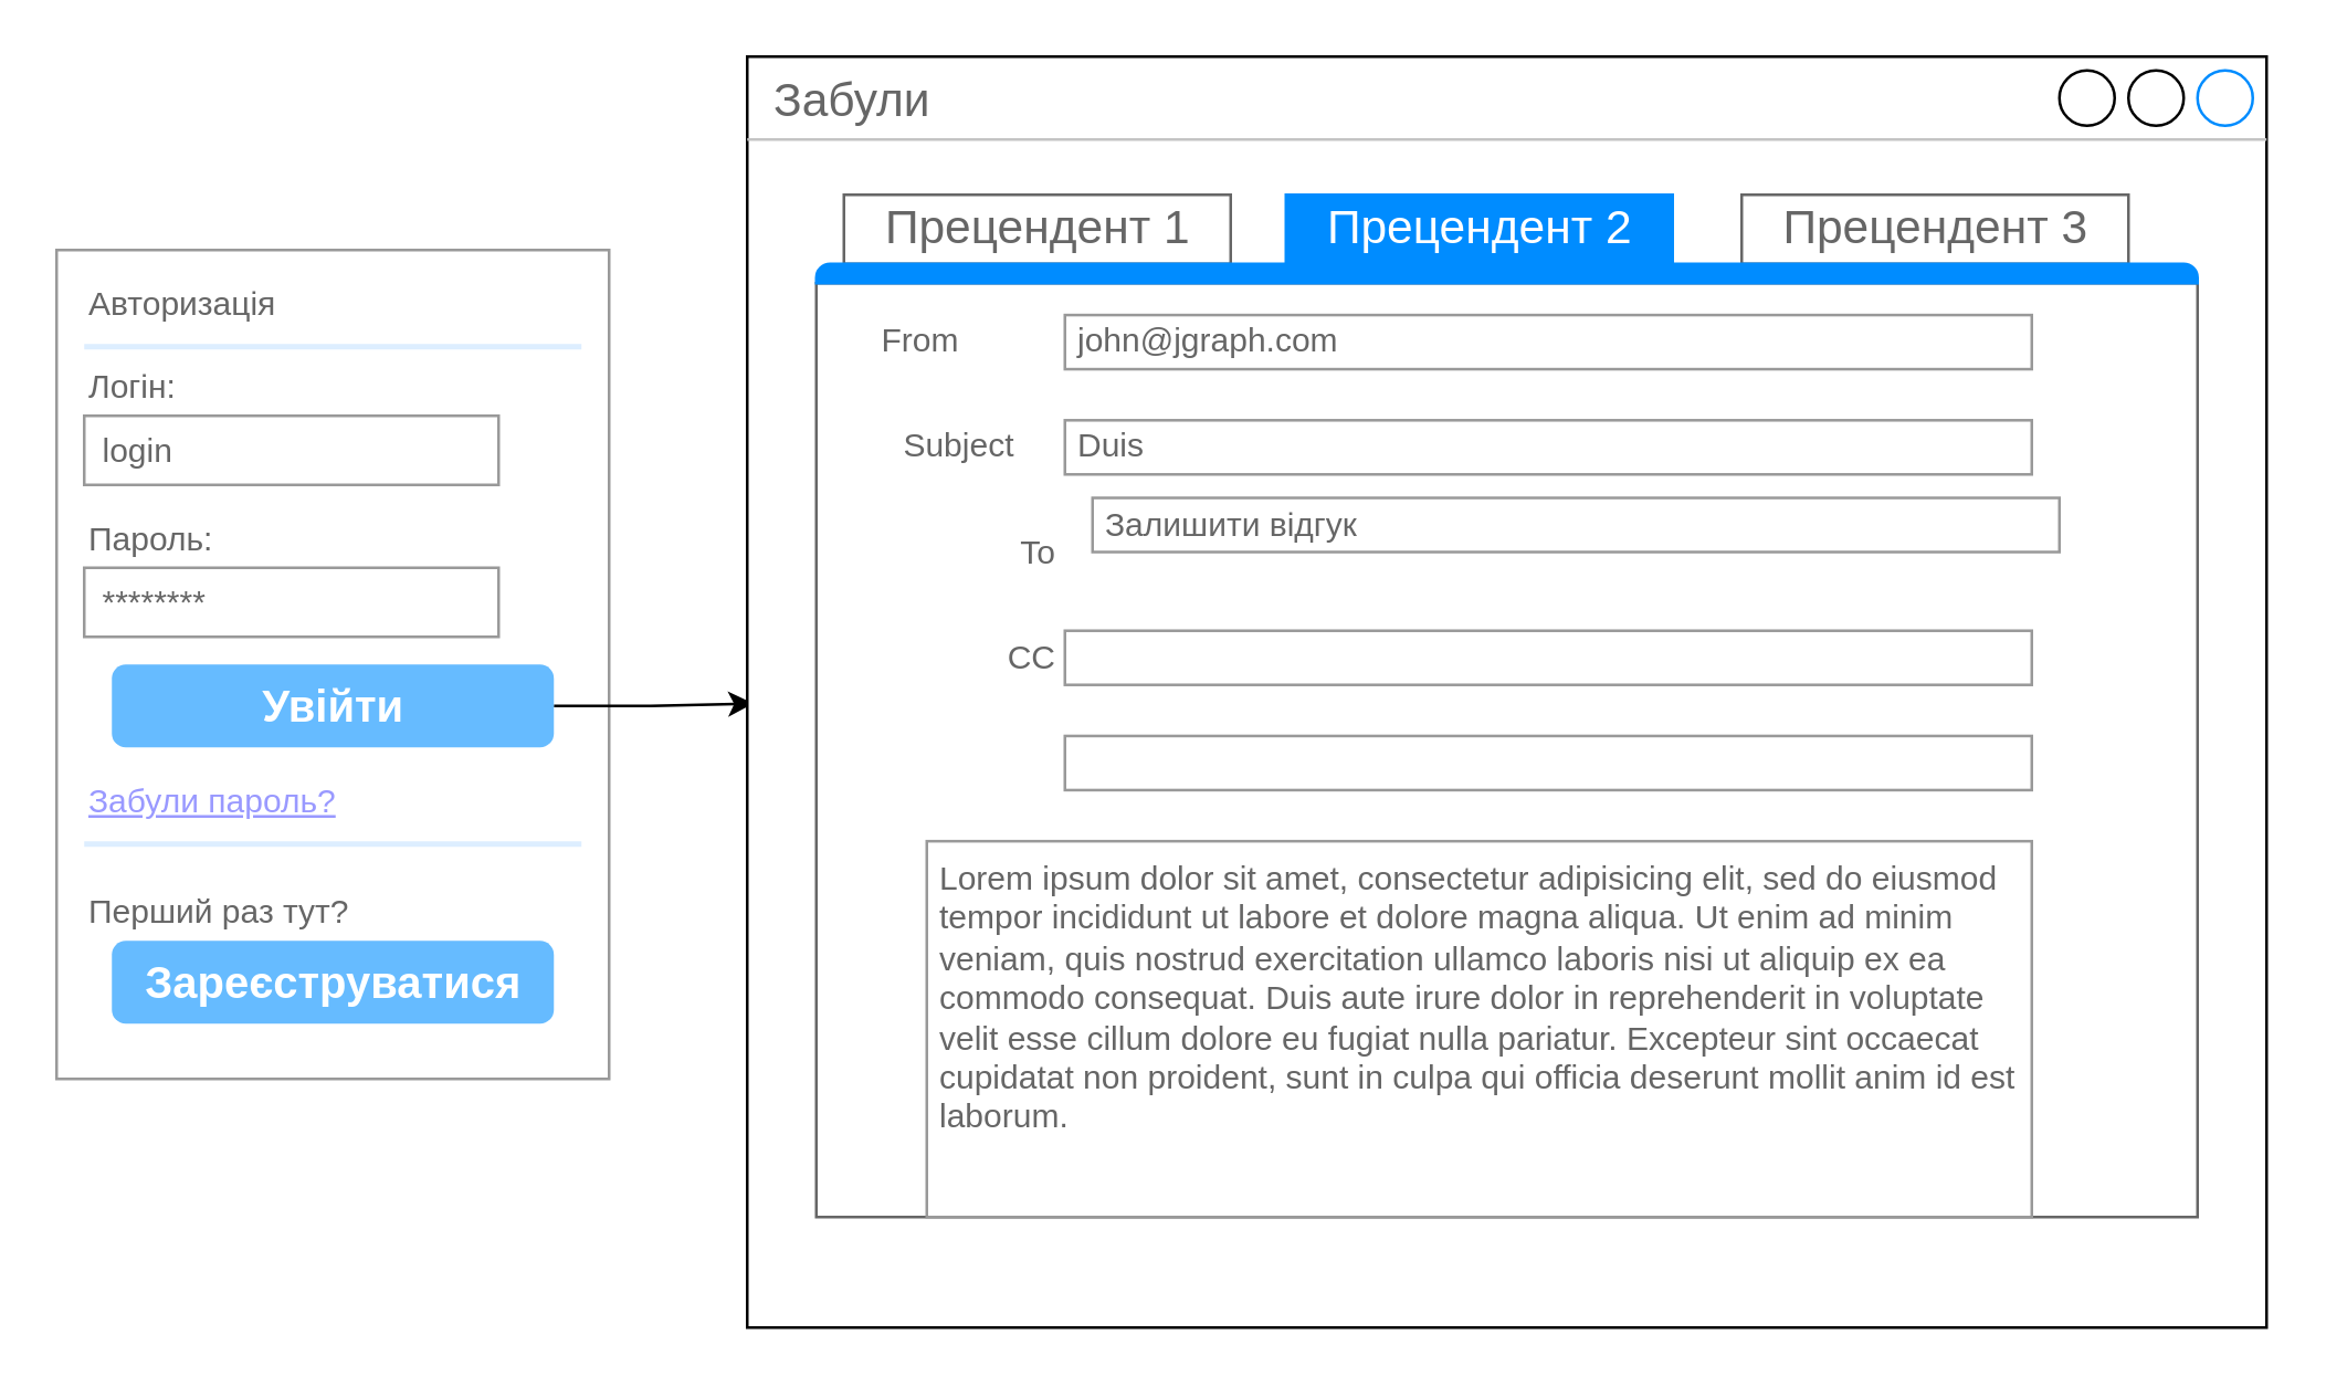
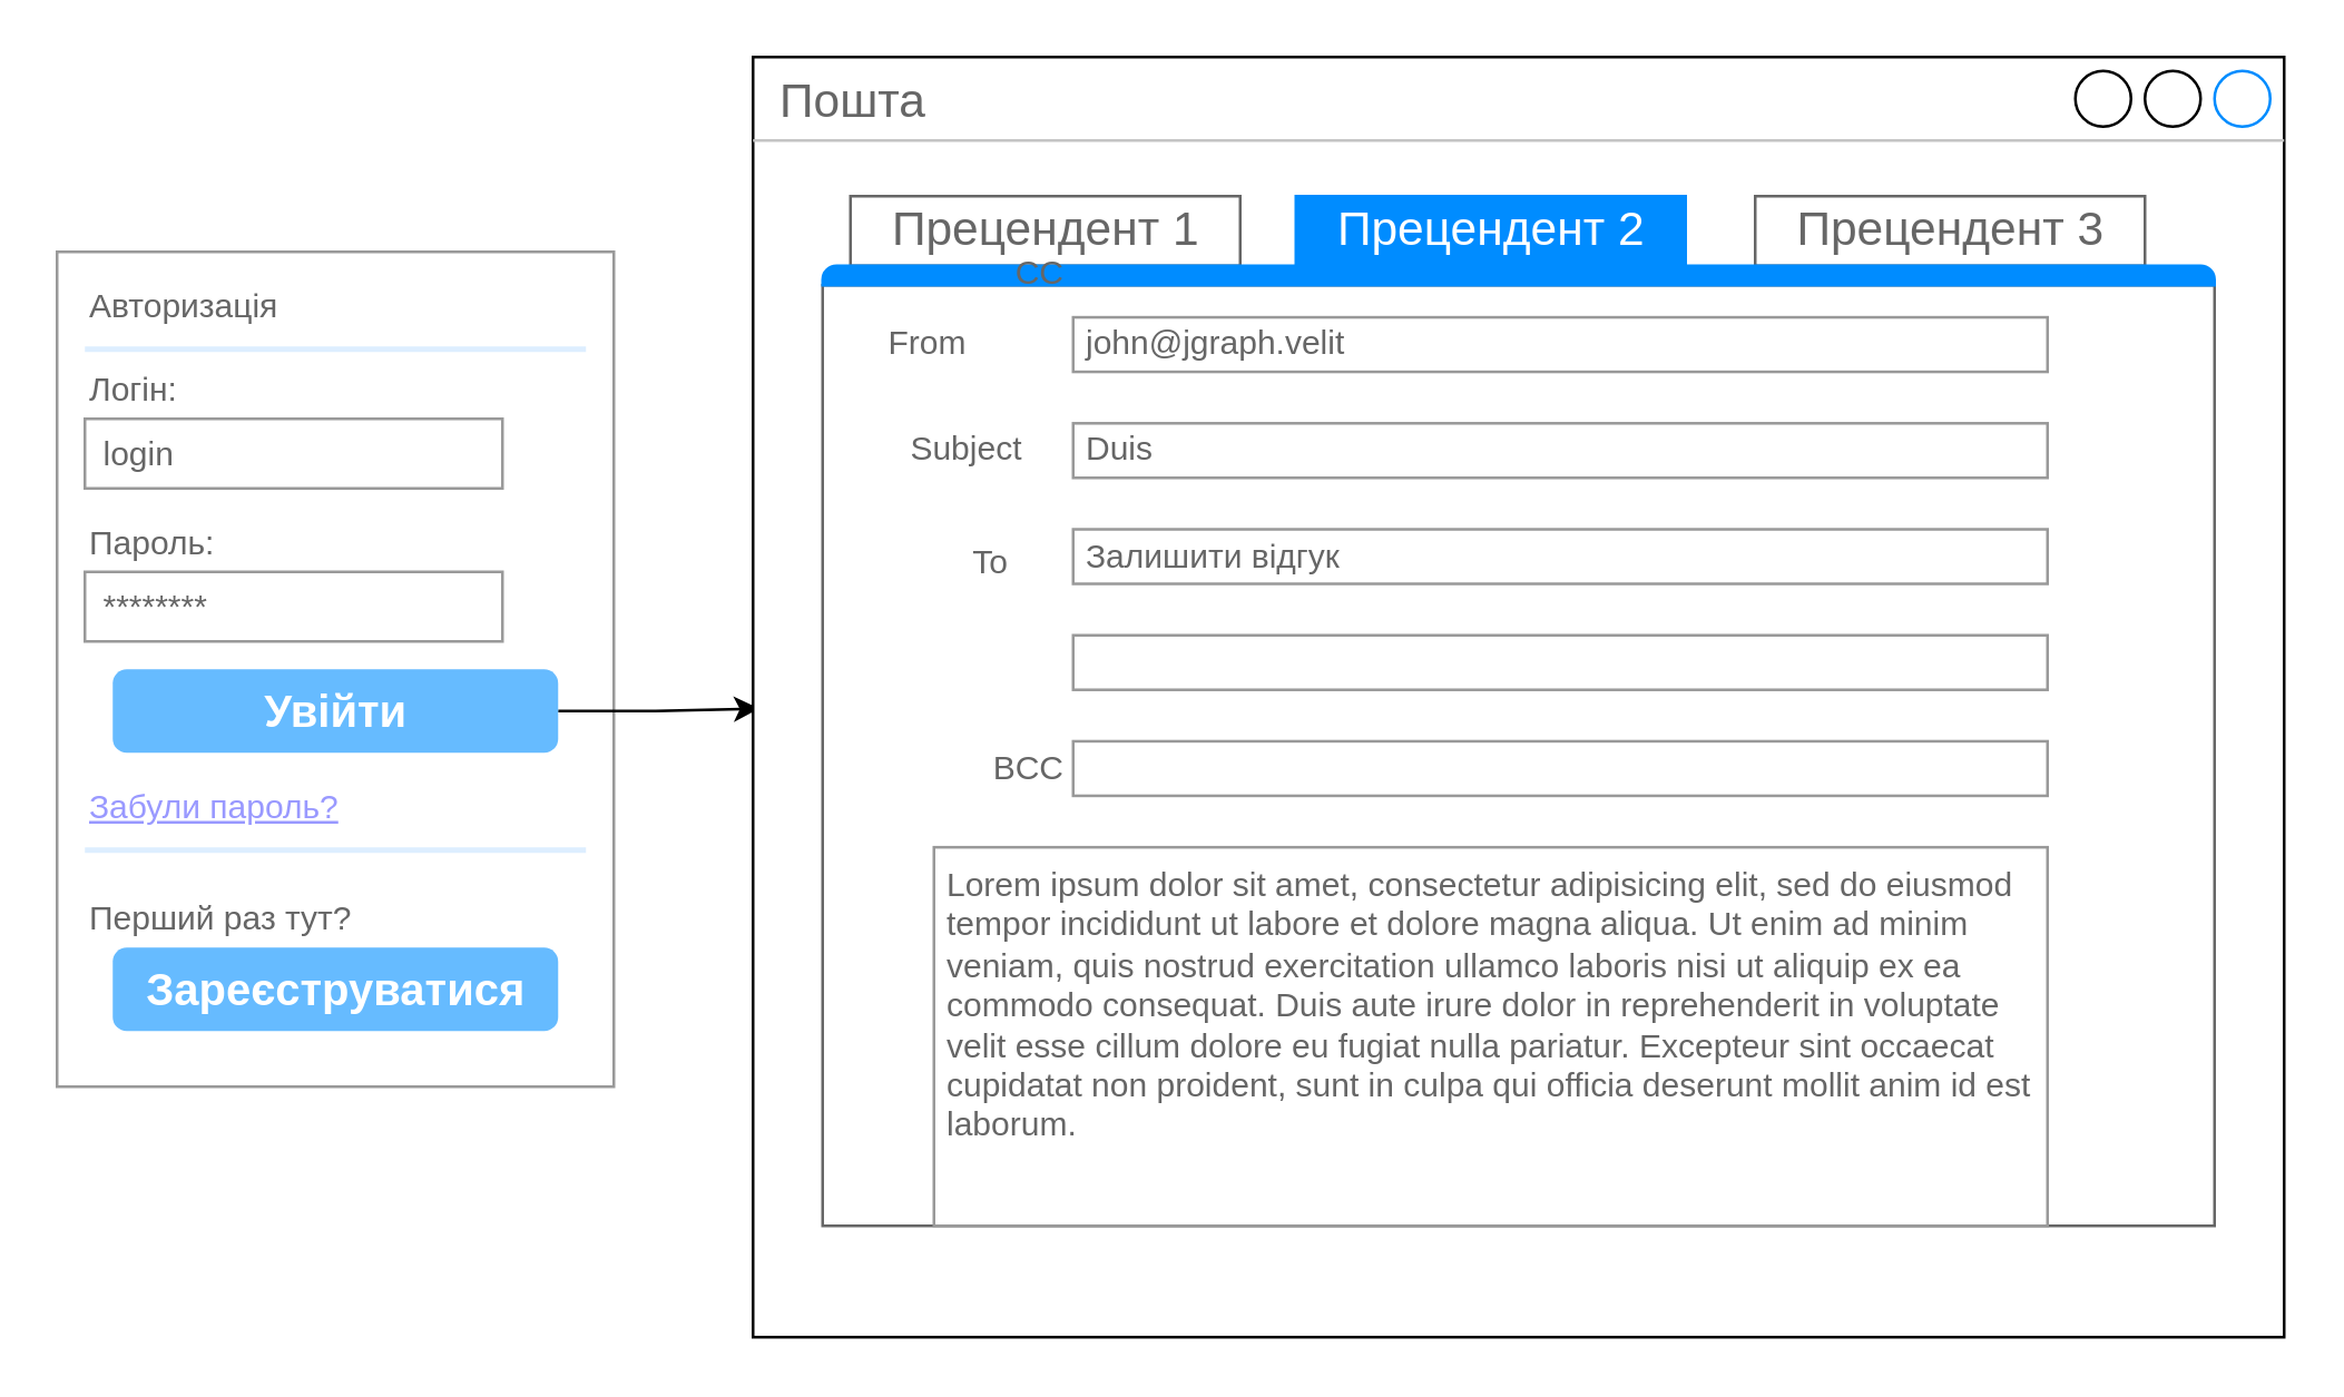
- <mxCell id="15" value="Забули" style="strokeWidth=1;shadow=0;dashed=0;align=center;html=1;shape=mxgraph.mockup.containers.window;align=left;verticalAlign=top;spacingLeft=8;strokeColor2=#008cff;strokeColor3=#c4c4c4;fontColor=#666666;mainText=;fontSize=17;labelBackgroundColor=none;" vertex="1" parent="1"><mxGeometry x="270" y="20" width="550" height="460" as="geometry" /></mxCell>
+ <mxCell id="15" value="Пошта" style="strokeWidth=1;shadow=0;dashed=0;align=center;html=1;shape=mxgraph.mockup.containers.window;align=left;verticalAlign=top;spacingLeft=8;strokeColor2=#008cff;strokeColor3=#c4c4c4;fontColor=#666666;mainText=;fontSize=17;labelBackgroundColor=none;" vertex="1" parent="1"><mxGeometry x="270" y="20" width="550" height="460" as="geometry" /></mxCell>
- <mxCell id="22" value="john@jgraph.com" style="strokeWidth=1;shadow=0;dashed=0;align=center;html=1;shape=mxgraph.mockup.forms.rrect;fillColor=#ffffff;rSize=0;fontColor=#666666;align=left;spacingLeft=3;strokeColor=#999999;" vertex="1" parent="16"><mxGeometry x="90" y="43.529" width="350" height="19.588" as="geometry" /></mxCell>
+ <mxCell id="22" value="john@jgraph.velit" style="strokeWidth=1;shadow=0;dashed=0;align=center;html=1;shape=mxgraph.mockup.forms.rrect;fillColor=#ffffff;rSize=0;fontColor=#666666;align=left;spacingLeft=3;strokeColor=#999999;" vertex="1" parent="16"><mxGeometry x="90" y="43.529" width="350" height="19.588" as="geometry" /></mxCell>
- <mxCell id="26" value="Залишити відгук" style="strokeWidth=1;shadow=0;dashed=0;align=center;html=1;shape=mxgraph.mockup.forms.rrect;fillColor=#ffffff;rSize=0;fontColor=#666666;align=left;spacingLeft=3;strokeColor=#999999;" vertex="1" parent="16"><mxGeometry x="100" y="109.706" width="350" height="19.588" as="geometry" /></mxCell>
+ <mxCell id="26" value="Залишити відгук" style="strokeWidth=1;shadow=0;dashed=0;align=center;html=1;shape=mxgraph.mockup.forms.rrect;fillColor=#ffffff;rSize=0;fontColor=#666666;align=left;spacingLeft=3;strokeColor=#999999;" vertex="1" parent="16"><mxGeometry x="90" y="119.706" width="350" height="19.588" as="geometry" /></mxCell>
- <mxCell id="25" value="To" style="strokeWidth=1;shadow=0;dashed=0;align=center;html=1;shape=mxgraph.mockup.forms.anchor;align=right;spacingRight=2;fontColor=#666666;" vertex="1" parent="16"><mxGeometry x="40" y="119.706" width="50" height="19.588" as="geometry" /></mxCell>
+ <mxCell id="25" value="To" style="strokeWidth=1;shadow=0;dashed=0;align=center;html=1;shape=mxgraph.mockup.forms.anchor;align=right;spacingRight=2;fontColor=#666666;" vertex="1" parent="16"><mxGeometry x="40" y="119.706" width="30" height="25" as="geometry" /></mxCell>
- <mxCell id="27" value="CC" style="strokeWidth=1;shadow=0;dashed=0;align=center;html=1;shape=mxgraph.mockup.forms.anchor;align=right;spacingRight=2;fontColor=#666666;" vertex="1" parent="16"><mxGeometry x="40" y="157.794" width="50" height="19.588" as="geometry" /></mxCell>
+ <mxCell id="27" value="CC" style="strokeWidth=1;shadow=0;dashed=0;align=center;html=1;shape=mxgraph.mockup.forms.anchor;align=right;spacingRight=2;fontColor=#666666;" vertex="1" parent="16"><mxGeometry x="40" y="17.794" width="50" height="19.588" as="geometry" /></mxCell>
+ <mxCell id="29" value="BCC" style="strokeWidth=1;shadow=0;dashed=0;align=center;html=1;shape=mxgraph.mockup.forms.anchor;align=right;spacingRight=2;fontColor=#666666;" vertex="1" parent="16"><mxGeometry x="40" y="195.882" width="50" height="19.588" as="geometry" /></mxCell>
